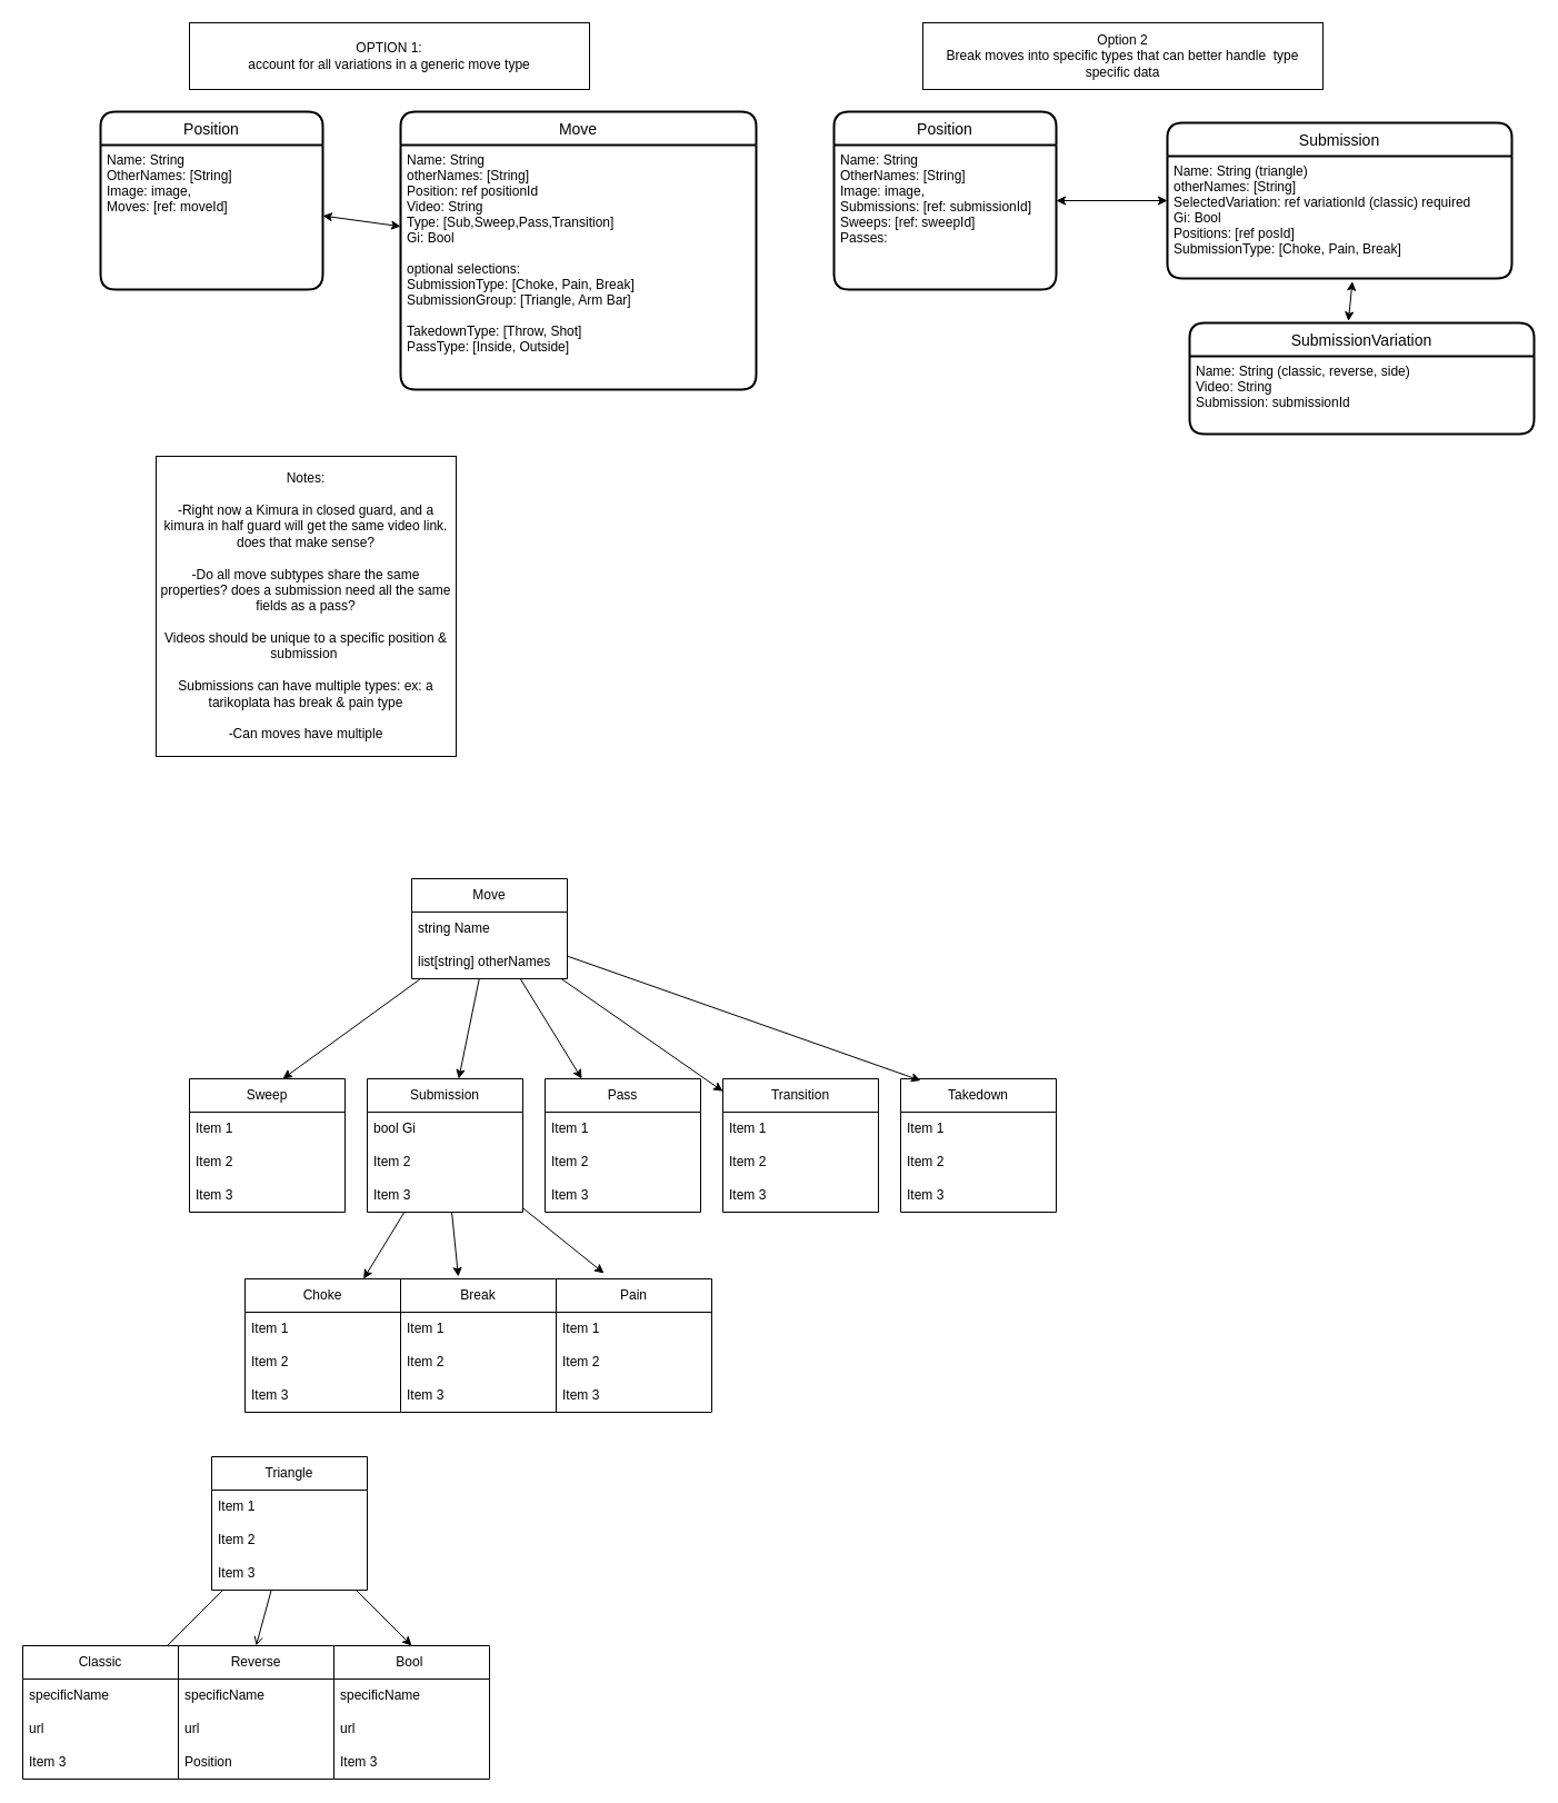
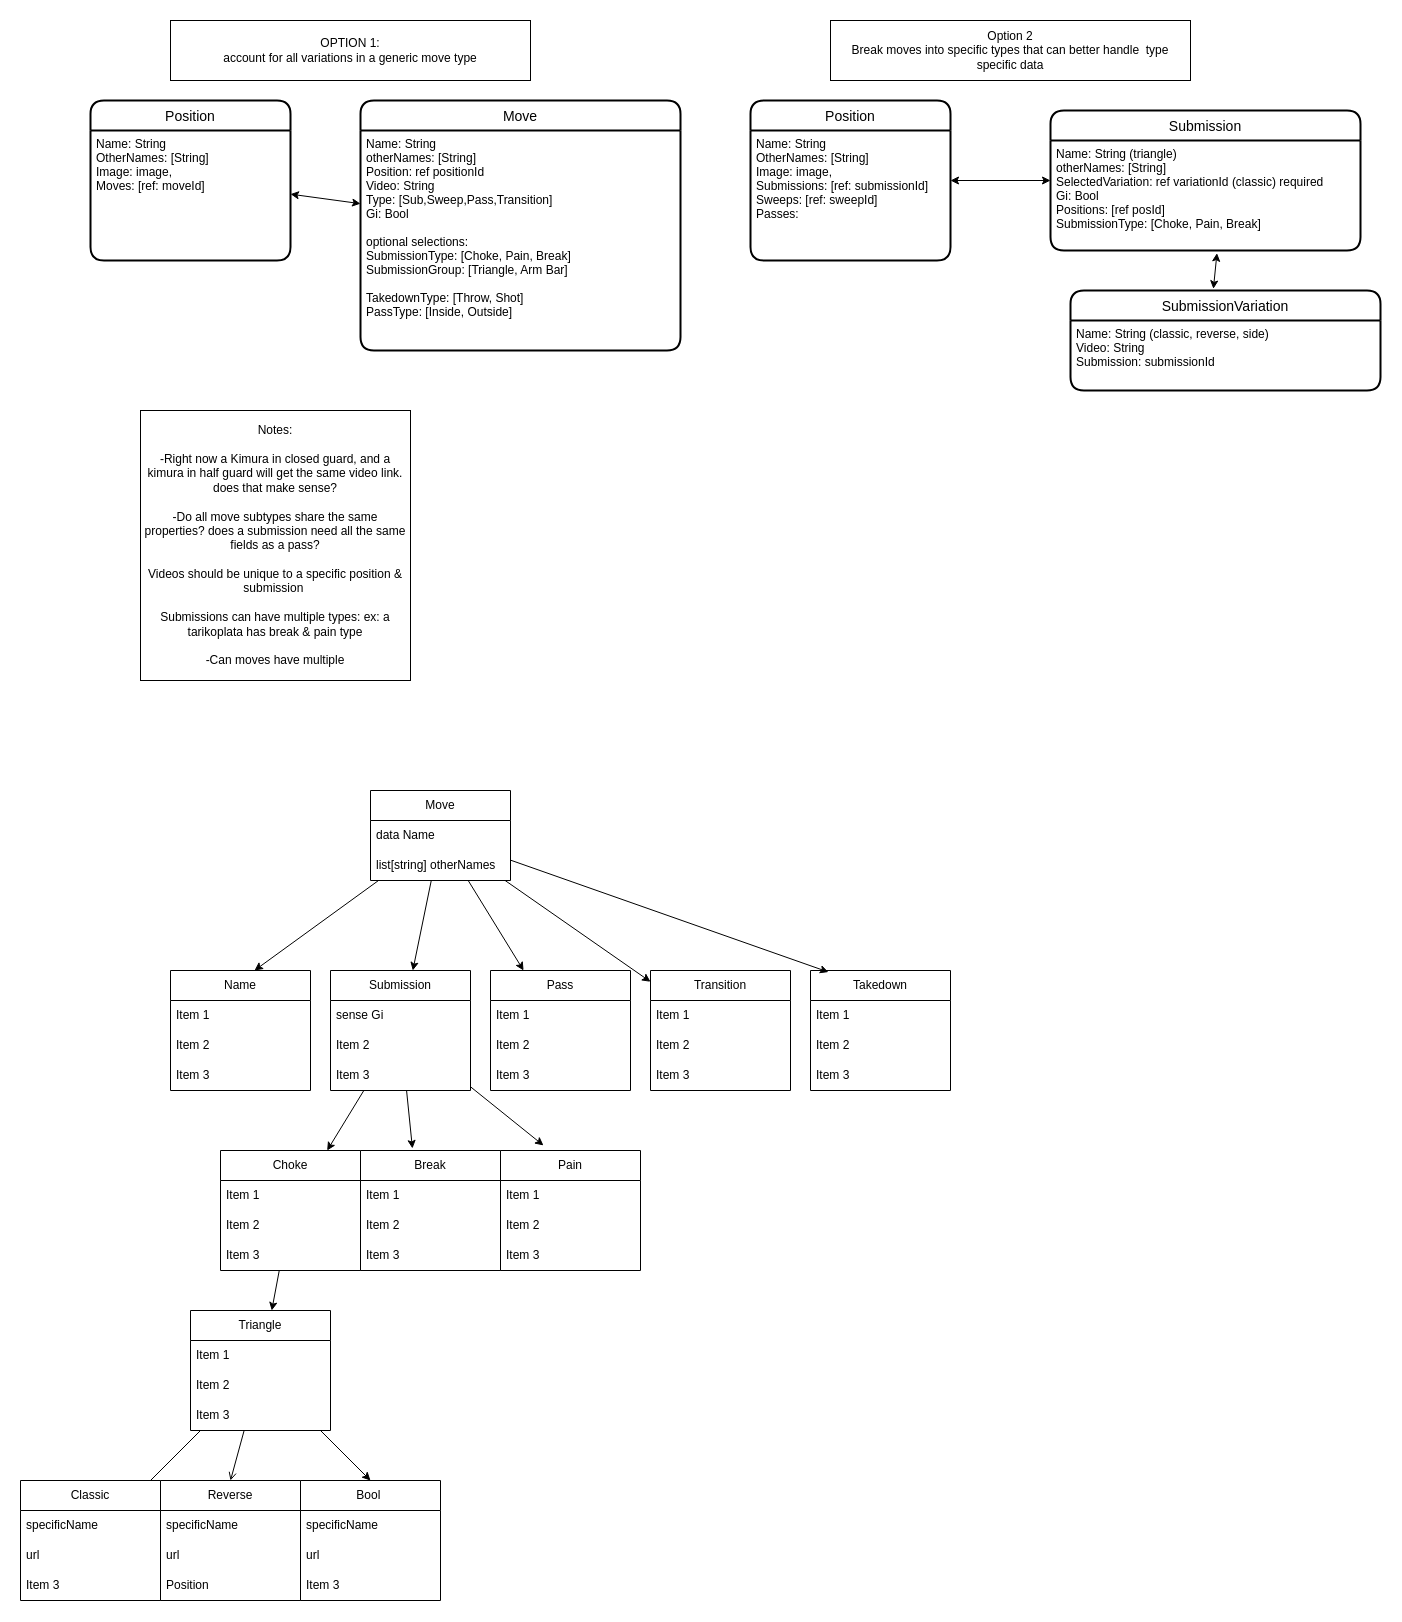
- <mxCell id="4" value="string Name" style="text;strokeColor=none;fillColor=none;align=left;verticalAlign=middle;spacingLeft=4;spacingRight=4;overflow=hidden;points=[[0,0.5],[1,0.5]];portConstraint=eastwest;rotatable=0;whiteSpace=wrap;html=1;" parent="3" vertex="1"><mxGeometry y="30" width="140" height="30" as="geometry" /></mxCell>
+ <mxCell id="4" value="data Name" style="text;strokeColor=none;fillColor=none;align=left;verticalAlign=middle;spacingLeft=4;spacingRight=4;overflow=hidden;points=[[0,0.5],[1,0.5]];portConstraint=eastwest;rotatable=0;whiteSpace=wrap;html=1;" parent="3" vertex="1"><mxGeometry y="30" width="140" height="30" as="geometry" /></mxCell>
- <mxCell id="6" value="Sweep" style="swimlane;fontStyle=0;childLayout=stackLayout;horizontal=1;startSize=30;horizontalStack=0;resizeParent=1;resizeParentMax=0;resizeLast=0;collapsible=1;marginBottom=0;whiteSpace=wrap;html=1;" parent="1" vertex="1"><mxGeometry x="170" y="970" width="140" height="120" as="geometry" /></mxCell>
+ <mxCell id="6" value="Name" style="swimlane;fontStyle=0;childLayout=stackLayout;horizontal=1;startSize=30;horizontalStack=0;resizeParent=1;resizeParentMax=0;resizeLast=0;collapsible=1;marginBottom=0;whiteSpace=wrap;html=1;" parent="1" vertex="1"><mxGeometry x="170" y="970" width="140" height="120" as="geometry" /></mxCell>
- <mxCell id="11" value="bool Gi" style="text;strokeColor=none;fillColor=none;align=left;verticalAlign=middle;spacingLeft=4;spacingRight=4;overflow=hidden;points=[[0,0.5],[1,0.5]];portConstraint=eastwest;rotatable=0;whiteSpace=wrap;html=1;" parent="10" vertex="1"><mxGeometry y="30" width="140" height="30" as="geometry" /></mxCell>
+ <mxCell id="11" value="sense Gi" style="text;strokeColor=none;fillColor=none;align=left;verticalAlign=middle;spacingLeft=4;spacingRight=4;overflow=hidden;points=[[0,0.5],[1,0.5]];portConstraint=eastwest;rotatable=0;whiteSpace=wrap;html=1;" parent="10" vertex="1"><mxGeometry y="30" width="140" height="30" as="geometry" /></mxCell>
+ <mxCell id="44" value="" style="endArrow=classic;html=1;rounded=0;" parent="1" source="25" target="40" edge="1"><mxGeometry width="50" height="50" relative="1" as="geometry"><mxPoint x="550" y="1130" as="sourcePoint" /><mxPoint x="350" y="1290" as="targetPoint" /></mxGeometry></mxCell>
